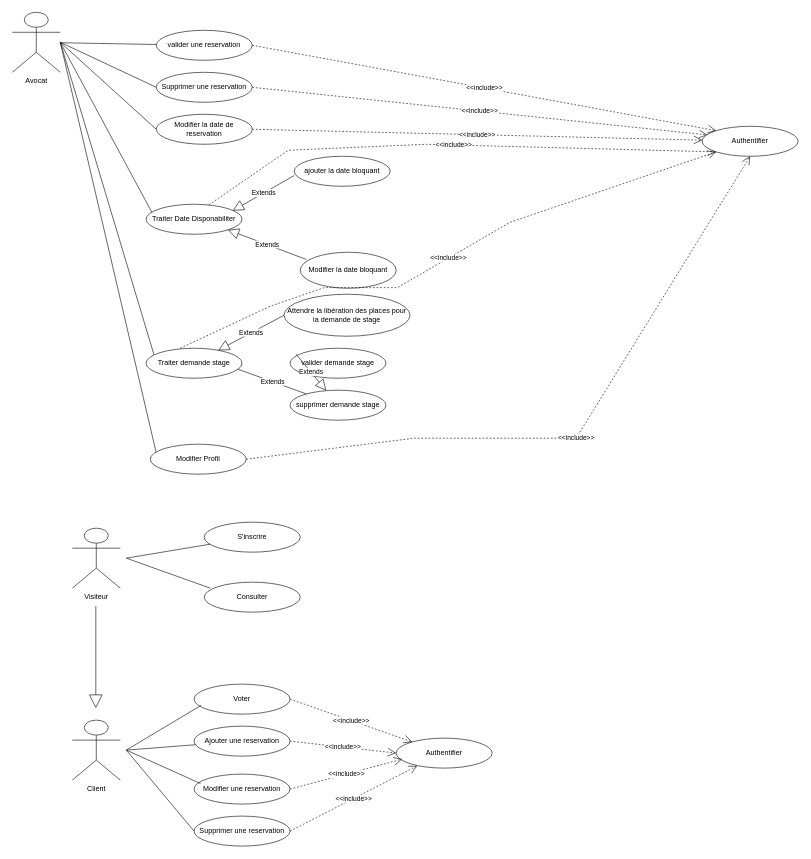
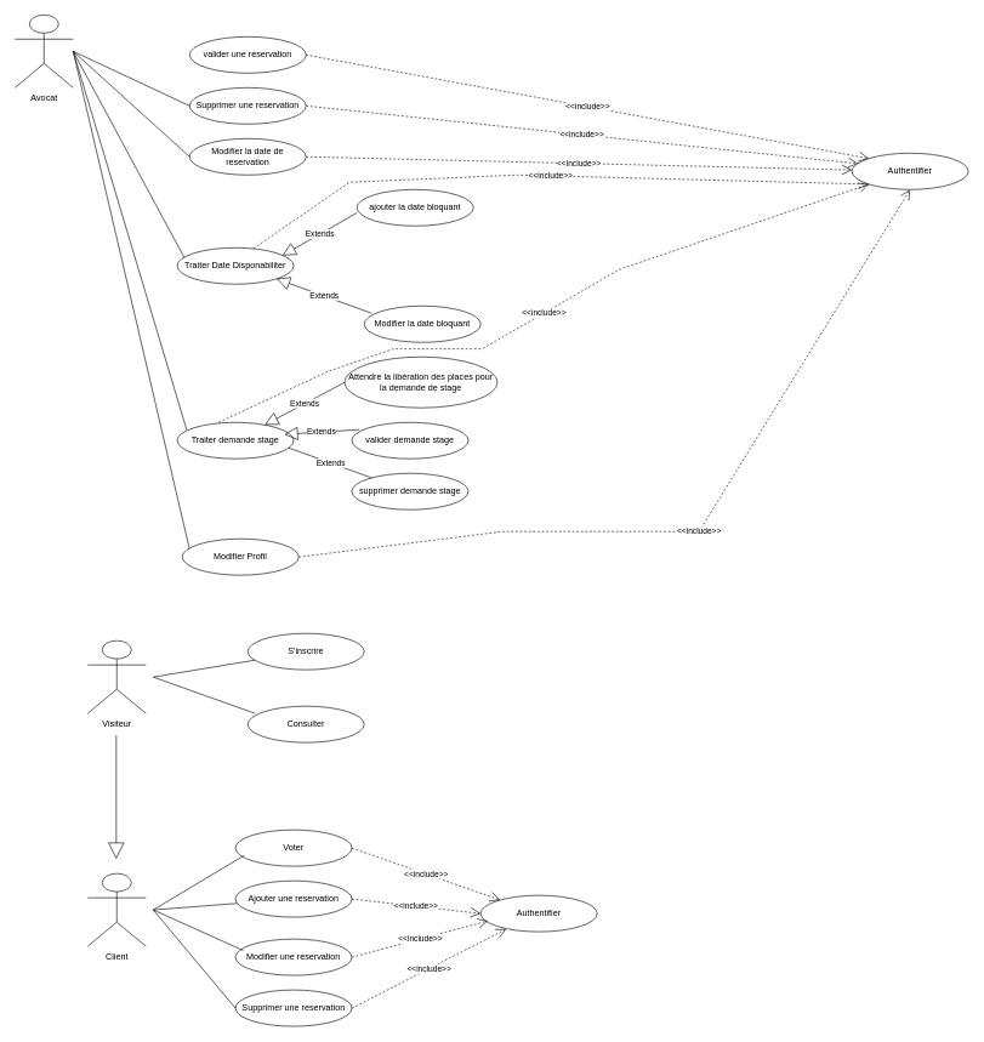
- <mxCell id="12" value="" style="endArrow=none;html=1;" edge="1" parent="1" source="3" target="2"><mxGeometry width="50" height="50" relative="1" as="geometry"><mxPoint x="360" y="180" as="sourcePoint" /><mxPoint x="410" y="130" as="targetPoint" /></mxGeometry></mxCell>
- <mxCell id="7" value="Modifier la date bloquant" style="ellipse;whiteSpace=wrap;html=1;" vertex="1" parent="1"><mxGeometry x="500" y="420" width="160" height="60" as="geometry" /></mxCell>
+ <mxCell id="7" value="Modifier la date bloquant" style="ellipse;whiteSpace=wrap;html=1;" vertex="1" parent="1"><mxGeometry x="500" y="420" width="160" height="50" as="geometry" /></mxCell>
- <mxCell id="25" value="Extends" style="endArrow=block;endSize=16;endFill=0;html=1;rounded=0;exitX=0.063;exitY=0.2;exitDx=0;exitDy=0;exitPerimeter=0;" edge="1" parent="1" source="8" target="10"><mxGeometry width="160" relative="1" as="geometry"><mxPoint x="483" y="535" as="sourcePoint" /><mxPoint x="373" y="593" as="targetPoint" /></mxGeometry></mxCell>
+ <mxCell id="25" value="Extends" style="endArrow=block;endSize=16;endFill=0;html=1;rounded=0;exitX=0.063;exitY=0.2;exitDx=0;exitDy=0;exitPerimeter=0;entryX=0.92;entryY=0.329;entryDx=0;entryDy=0;entryPerimeter=0;" edge="1" parent="1" source="8" target="22"><mxGeometry width="160" relative="1" as="geometry"><mxPoint x="483" y="535" as="sourcePoint" /><mxPoint x="373" y="593" as="targetPoint" /></mxGeometry></mxCell>
